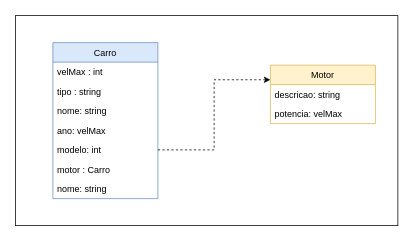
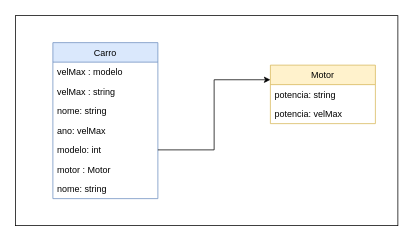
- <mxCell id="7" value="velMax : int" style="text;strokeColor=none;fillColor=none;align=left;verticalAlign=top;spacingLeft=4;spacingRight=4;overflow=hidden;rotatable=0;points=[[0,0.5],[1,0.5]];portConstraint=eastwest;" vertex="1" parent="6"><mxGeometry y="26" width="140" height="26" as="geometry" /></mxCell>
+ <mxCell id="7" value="velMax : modelo" style="text;strokeColor=none;fillColor=none;align=left;verticalAlign=top;spacingLeft=4;spacingRight=4;overflow=hidden;rotatable=0;points=[[0,0.5],[1,0.5]];portConstraint=eastwest;" vertex="1" parent="6"><mxGeometry y="26" width="140" height="26" as="geometry" /></mxCell>
- <mxCell id="8" value="tipo : string" style="text;strokeColor=none;fillColor=none;align=left;verticalAlign=top;spacingLeft=4;spacingRight=4;overflow=hidden;rotatable=0;points=[[0,0.5],[1,0.5]];portConstraint=eastwest;" vertex="1" parent="6"><mxGeometry y="52" width="140" height="26" as="geometry" /></mxCell>
+ <mxCell id="8" value="velMax : string" style="text;strokeColor=none;fillColor=none;align=left;verticalAlign=top;spacingLeft=4;spacingRight=4;overflow=hidden;rotatable=0;points=[[0,0.5],[1,0.5]];portConstraint=eastwest;" vertex="1" parent="6"><mxGeometry y="52" width="140" height="26" as="geometry" /></mxCell>
- <mxCell id="4" value="descricao: string" style="text;strokeColor=none;fillColor=none;align=left;verticalAlign=top;spacingLeft=4;spacingRight=4;overflow=hidden;rotatable=0;points=[[0,0.5],[1,0.5]];portConstraint=eastwest;" vertex="1" parent="3"><mxGeometry y="26" width="140" height="26" as="geometry" /></mxCell>
+ <mxCell id="4" value="potencia: string" style="text;strokeColor=none;fillColor=none;align=left;verticalAlign=top;spacingLeft=4;spacingRight=4;overflow=hidden;rotatable=0;points=[[0,0.5],[1,0.5]];portConstraint=eastwest;" vertex="1" parent="3"><mxGeometry y="26" width="140" height="26" as="geometry" /></mxCell>
- <mxCell id="14" style="edgeStyle=orthogonalEdgeStyle;rounded=0;orthogonalLoop=1;jettySize=auto;html=1;entryX=0;entryY=0.25;entryDx=0;entryDy=0;dashed=1;" edge="1" parent="1" source="11" target="3"><mxGeometry relative="1" as="geometry" /></mxCell>
+ <mxCell id="14" style="edgeStyle=orthogonalEdgeStyle;rounded=0;orthogonalLoop=1;jettySize=auto;html=1;entryX=0;entryY=0.25;entryDx=0;entryDy=0;" edge="1" parent="1" source="11" target="3"><mxGeometry relative="1" as="geometry" /></mxCell>
- <mxCell id="12" value="motor : Carro" style="text;strokeColor=none;fillColor=none;align=left;verticalAlign=top;spacingLeft=4;spacingRight=4;overflow=hidden;rotatable=0;points=[[0,0.5],[1,0.5]];portConstraint=eastwest;" vertex="1" parent="6"><mxGeometry y="156" width="140" height="26" as="geometry" /></mxCell>
+ <mxCell id="12" value="motor : Motor" style="text;strokeColor=none;fillColor=none;align=left;verticalAlign=top;spacingLeft=4;spacingRight=4;overflow=hidden;rotatable=0;points=[[0,0.5],[1,0.5]];portConstraint=eastwest;" vertex="1" parent="6"><mxGeometry y="156" width="140" height="26" as="geometry" /></mxCell>
